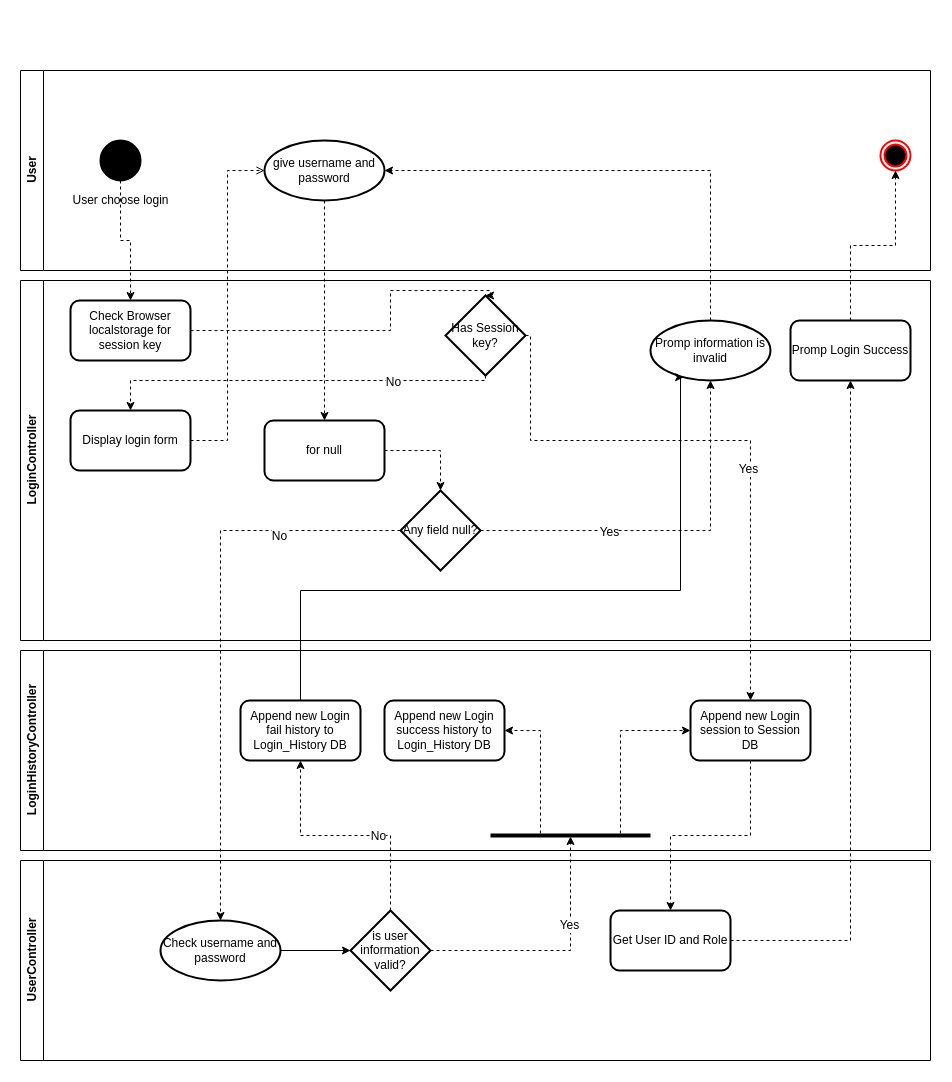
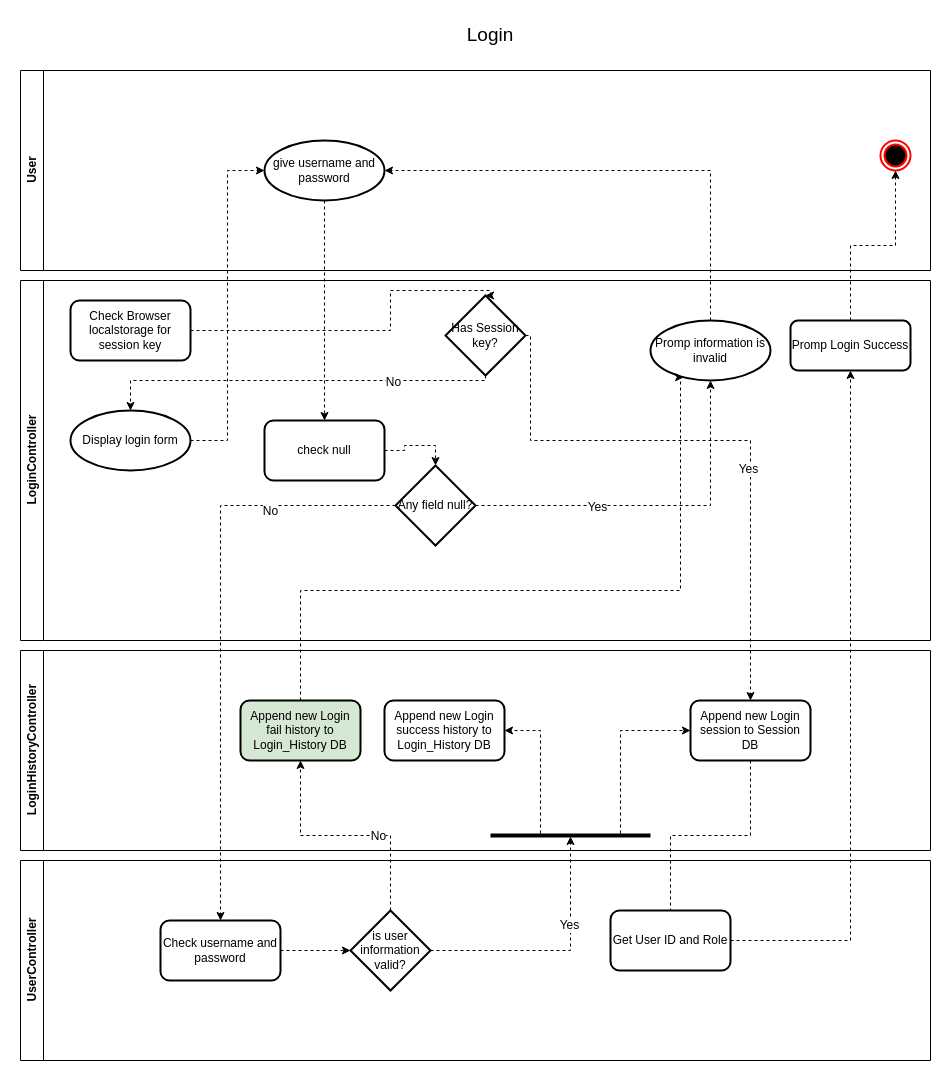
+ <mxCell id="48" value="Login" style="text;html=1;strokeColor=none;fillColor=none;align=center;verticalAlign=middle;whiteSpace=wrap;rounded=0;fontSize=19;" vertex="1" parent="1"><mxGeometry x="460" y="20" width="60" height="30" as="geometry" /></mxCell>
- <mxCell id="3" value="User choose login" style="shape=ellipse;html=1;fillColor=strokeColor;strokeWidth=2;verticalLabelPosition=bottom;verticalAlignment=top;perimeter=ellipsePerimeter;" parent="2" vertex="1"><mxGeometry x="80" y="70" width="40" height="40" as="geometry" /></mxCell>
- <mxCell id="45" style="edgeStyle=orthogonalEdgeStyle;rounded=0;orthogonalLoop=1;jettySize=auto;html=1;entryX=0;entryY=0.5;entryDx=0;entryDy=0;dashed=1;strokeWidth=1;fontFamily=Helvetica;fontSize=12;fontColor=default;endArrow=open;" parent="1" source="13" target="5" edge="1"><mxGeometry relative="1" as="geometry" /></mxCell>
+ <mxCell id="45" style="edgeStyle=orthogonalEdgeStyle;rounded=0;orthogonalLoop=1;jettySize=auto;html=1;entryX=0;entryY=0.5;entryDx=0;entryDy=0;dashed=1;strokeWidth=1;fontFamily=Helvetica;fontSize=12;fontColor=default;" parent="1" source="13" target="5" edge="1"><mxGeometry relative="1" as="geometry" /></mxCell>
- <mxCell id="46" style="edgeStyle=orthogonalEdgeStyle;rounded=0;orthogonalLoop=1;jettySize=auto;html=1;entryX=0.5;entryY=0;entryDx=0;entryDy=0;dashed=1;strokeWidth=1;fontFamily=Helvetica;fontSize=12;fontColor=default;" parent="1" source="3" target="12" edge="1"><mxGeometry relative="1" as="geometry" /></mxCell>
- <mxCell id="10" value="Promp Login Success" style="rounded=1;whiteSpace=wrap;html=1;strokeWidth=2;fontFamily=Helvetica;fontSize=12;" parent="6" vertex="1"><mxGeometry x="770" y="40" width="120" height="60" as="geometry" /></mxCell>
+ <mxCell id="10" value="Promp Login Success" style="rounded=1;whiteSpace=wrap;html=1;strokeWidth=2;fontFamily=Helvetica;fontSize=12;" parent="6" vertex="1"><mxGeometry x="770" y="40" width="120" height="50" as="geometry" /></mxCell>
- <mxCell id="13" value="Display login form" style="rounded=1;whiteSpace=wrap;html=1;strokeWidth=2;fontFamily=Helvetica;fontSize=12;" parent="6" vertex="1"><mxGeometry x="50" y="130" width="120" height="60" as="geometry" /></mxCell>
+ <mxCell id="13" value="Display login form" style="ellipse;whiteSpace=wrap;html=1;strokeWidth=2;fontFamily=Helvetica;fontSize=12;" parent="6" vertex="1"><mxGeometry x="50" y="130" width="120" height="60" as="geometry" /></mxCell>
- <mxCell id="15" value="for null" style="rounded=1;whiteSpace=wrap;html=1;strokeWidth=2;fontFamily=Helvetica;fontSize=12;" parent="6" vertex="1"><mxGeometry x="244" y="140" width="120" height="60" as="geometry" /></mxCell>
+ <mxCell id="15" value="check null" style="rounded=1;whiteSpace=wrap;html=1;strokeWidth=2;fontFamily=Helvetica;fontSize=12;" parent="6" vertex="1"><mxGeometry x="244" y="140" width="120" height="60" as="geometry" /></mxCell>
- <mxCell id="18" value="Any field null?" style="rhombus;whiteSpace=wrap;html=1;strokeWidth=2;fontFamily=Helvetica;fontSize=12;" parent="6" vertex="1"><mxGeometry x="380" y="210" width="80" height="80" as="geometry" /></mxCell>
+ <mxCell id="18" value="Any field null?" style="rhombus;whiteSpace=wrap;html=1;strokeWidth=2;fontFamily=Helvetica;fontSize=12;" parent="6" vertex="1"><mxGeometry x="375" y="185" width="80" height="80" as="geometry" /></mxCell>
- <mxCell id="43" style="edgeStyle=orthogonalEdgeStyle;rounded=0;orthogonalLoop=1;jettySize=auto;html=1;entryX=0.25;entryY=1;entryDx=0;entryDy=0;dashed=0;strokeWidth=1;fontFamily=Helvetica;fontSize=12;fontColor=default;" parent="1" source="26" target="19" edge="1"><mxGeometry relative="1" as="geometry"><Array as="points"><mxPoint x="300" y="590" /><mxPoint x="680" y="590" /></Array></mxGeometry></mxCell>
+ <mxCell id="43" style="edgeStyle=orthogonalEdgeStyle;rounded=0;orthogonalLoop=1;jettySize=auto;html=1;entryX=0.25;entryY=1;entryDx=0;entryDy=0;dashed=1;strokeWidth=1;fontFamily=Helvetica;fontSize=12;fontColor=default;" parent="1" source="26" target="19" edge="1"><mxGeometry relative="1" as="geometry"><Array as="points"><mxPoint x="300" y="590" /><mxPoint x="680" y="590" /></Array></mxGeometry></mxCell>
- <mxCell id="26" value="Append new Login fail history to Login_History DB" style="rounded=1;whiteSpace=wrap;html=1;strokeWidth=2;fontFamily=Helvetica;fontSize=12;" parent="20" vertex="1"><mxGeometry x="220" y="50" width="120" height="60" as="geometry" /></mxCell>
+ <mxCell id="26" value="Append new Login fail history to Login_History DB" style="rounded=1;whiteSpace=wrap;html=1;strokeWidth=2;fontFamily=Helvetica;fontSize=12;fillColor=#d5e8d4;" parent="20" vertex="1"><mxGeometry x="220" y="50" width="120" height="60" as="geometry" /></mxCell>
- <mxCell id="32" style="edgeStyle=orthogonalEdgeStyle;rounded=0;orthogonalLoop=1;jettySize=auto;html=1;dashed=1;strokeWidth=1;fontFamily=Helvetica;fontSize=12;fontColor=default;" parent="1" source="21" target="28" edge="1"><mxGeometry relative="1" as="geometry" /></mxCell>
+ <mxCell id="32" style="edgeStyle=orthogonalEdgeStyle;rounded=0;orthogonalLoop=1;jettySize=auto;html=1;dashed=1;strokeWidth=1;fontFamily=Helvetica;fontSize=12;fontColor=default;endArrow=none;" parent="1" source="21" target="28" edge="1"><mxGeometry relative="1" as="geometry" /></mxCell>
- <mxCell id="30" value="Check username and password" style="ellipse;whiteSpace=wrap;html=1;strokeWidth=2;fontFamily=Helvetica;fontSize=12;" parent="27" vertex="1"><mxGeometry x="140" y="60" width="120" height="60" as="geometry" /></mxCell>
+ <mxCell id="30" value="Check username and password" style="rounded=1;whiteSpace=wrap;html=1;strokeWidth=2;fontFamily=Helvetica;fontSize=12;" parent="27" vertex="1"><mxGeometry x="140" y="60" width="120" height="60" as="geometry" /></mxCell>
- <mxCell id="29" style="edgeStyle=orthogonalEdgeStyle;rounded=0;orthogonalLoop=1;jettySize=auto;html=1;dashed=0;strokeWidth=1;fontFamily=Helvetica;fontSize=12;fontColor=default;" parent="27" source="30" target="31" edge="1"><mxGeometry relative="1" as="geometry" /></mxCell>
+ <mxCell id="29" style="edgeStyle=orthogonalEdgeStyle;rounded=0;orthogonalLoop=1;jettySize=auto;html=1;dashed=1;strokeWidth=1;fontFamily=Helvetica;fontSize=12;fontColor=default;" parent="27" source="30" target="31" edge="1"><mxGeometry relative="1" as="geometry" /></mxCell>
